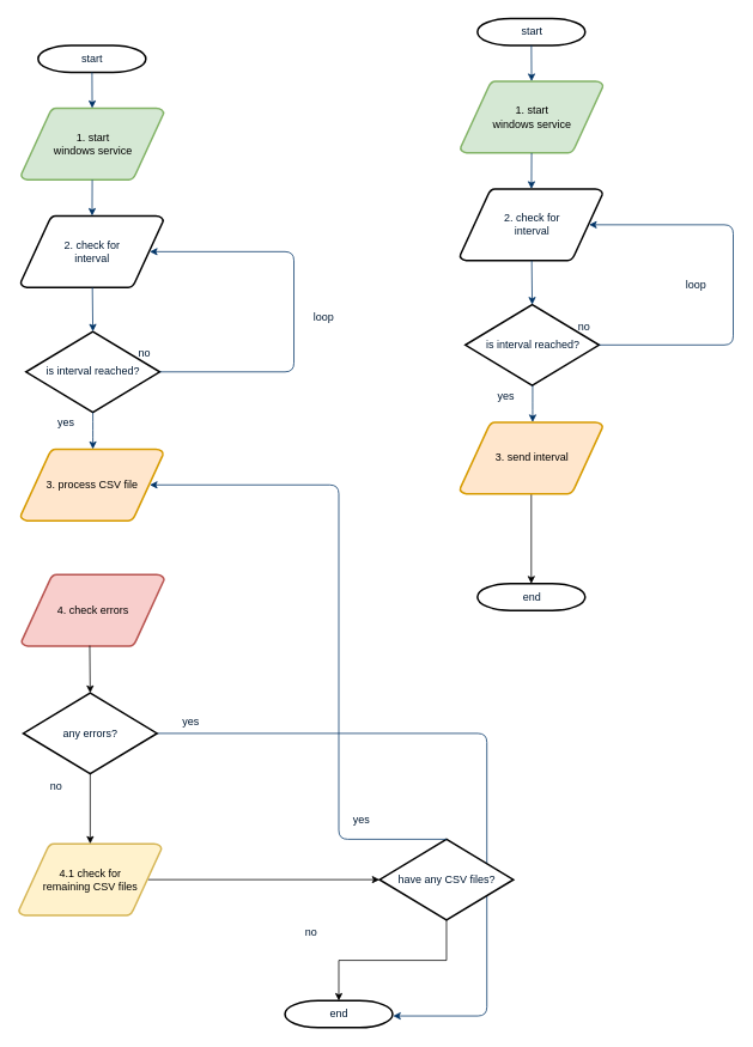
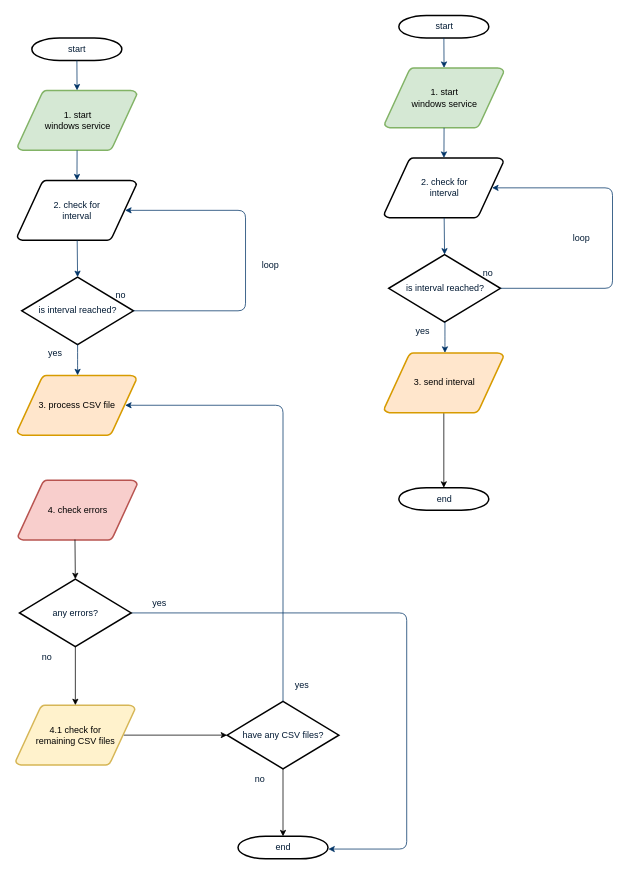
- <mxCell id="20" value="have any CSV files?" style="shape=mxgraph.flowchart.decision;fillColor=#FFFFFF;strokeColor=#000000;strokeWidth=2;gradientColor=none;gradientDirection=north;fontColor=#001933;fontStyle=0;html=1;" parent="1" vertex="1"><mxGeometry x="422.5" y="935" width="149" height="90" as="geometry" /></mxCell>
+ <mxCell id="20" value="have any CSV files?" style="shape=mxgraph.flowchart.decision;fillColor=#FFFFFF;strokeColor=#000000;strokeWidth=2;gradientColor=none;gradientDirection=north;fontColor=#001933;fontStyle=0;html=1;" parent="1" vertex="1"><mxGeometry x="302.5" y="935" width="149" height="90" as="geometry" /></mxCell>
